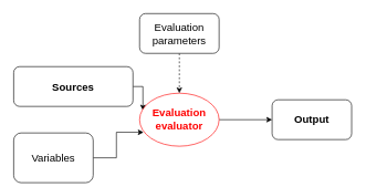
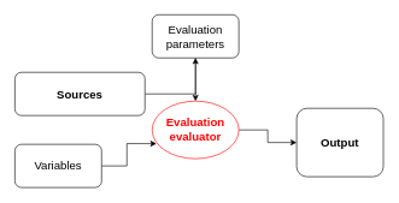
- <mxCell id="9" style="edgeStyle=orthogonalEdgeStyle;rounded=0;orthogonalLoop=1;jettySize=auto;html=1;exitX=0.5;exitY=1;exitDx=0;exitDy=0;entryX=0.5;entryY=0;entryDx=0;entryDy=0;fontSize=16;dashed=1;" edge="1" parent="1" source="10" target="7"><mxGeometry relative="1" as="geometry" /></mxCell>
+ <mxCell id="9" style="edgeStyle=orthogonalEdgeStyle;rounded=0;orthogonalLoop=1;jettySize=auto;html=1;exitX=0.5;exitY=1;exitDx=0;exitDy=0;entryX=0.5;entryY=0;entryDx=0;entryDy=0;fontSize=16;" edge="1" parent="1" source="10" target="7"><mxGeometry relative="1" as="geometry" /></mxCell>
- <mxCell id="4" style="edgeStyle=orthogonalEdgeStyle;rounded=0;orthogonalLoop=1;jettySize=auto;html=1;exitX=1;exitY=0.5;exitDx=0;exitDy=0;entryX=0.042;entryY=0.325;entryDx=0;entryDy=0;fontSize=16;entryPerimeter=0;" edge="1" parent="1" source="5" target="7"><mxGeometry relative="1" as="geometry" /></mxCell>
+ <mxCell id="4" style="edgeStyle=orthogonalEdgeStyle;rounded=0;orthogonalLoop=1;jettySize=auto;html=1;exitX=1;exitY=0.5;exitDx=0;exitDy=0;fontSize=16;" edge="1" parent="1" source="5" target="10"><mxGeometry relative="1" as="geometry" /></mxCell>
- <mxCell id="8" value="Output" style="rounded=1;whiteSpace=wrap;html=1;fontSize=16;fontStyle=1" vertex="1" parent="1"><mxGeometry x="410" y="150" width="120" height="60" as="geometry" /></mxCell>
+ <mxCell id="8" value="Output" style="rounded=1;whiteSpace=wrap;html=1;fontSize=16;fontStyle=1" vertex="1" parent="1"><mxGeometry x="410" y="150" width="120" height="95" as="geometry" /></mxCell>
- <mxCell id="3" value="&lt;font style=&quot;font-size: 16px&quot;&gt;Variables&lt;/font&gt;" style="rounded=1;whiteSpace=wrap;html=1;" vertex="1" parent="1"><mxGeometry x="20" y="200" width="120" height="75" as="geometry" /></mxCell>
+ <mxCell id="3" value="&lt;font style=&quot;font-size: 16px&quot;&gt;Variables&lt;/font&gt;" style="rounded=1;whiteSpace=wrap;html=1;" vertex="1" parent="1"><mxGeometry x="20" y="200" width="120" height="60" as="geometry" /></mxCell>
